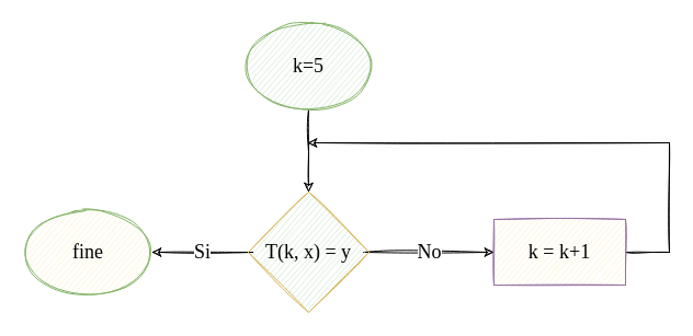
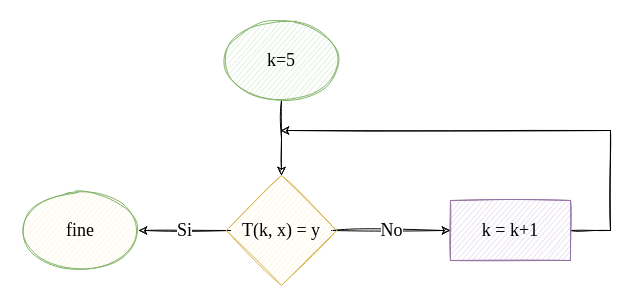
- <mxCell id="9" value="T(k, x) = y" style="rhombus;whiteSpace=wrap;html=1;sketch=1;fontFamily=Maven Pro;fontSize=18;fillColor=#d5e8d4;strokeColor=#d6b656;fontSource=https%3A%2F%2Ffonts.googleapis.com%2Fcss%3Ffamily%3DMaven%2BPro;" parent="1" vertex="1"><mxGeometry x="226" y="175" width="110" height="110" as="geometry" /></mxCell>
+ <mxCell id="9" value="T(k, x) = y" style="rhombus;whiteSpace=wrap;html=1;sketch=1;fontFamily=Maven Pro;fontSize=18;fillColor=#fff2cc;strokeColor=#d6b656;fontSource=https%3A%2F%2Ffonts.googleapis.com%2Fcss%3Ffamily%3DMaven%2BPro;" parent="1" vertex="1"><mxGeometry x="226" y="175" width="110" height="110" as="geometry" /></mxCell>
- <mxCell id="7" value="k = k+1" style="rounded=0;whiteSpace=wrap;html=1;sketch=1;fontFamily=Maven Pro;fontSize=18;fillColor=#fff2cc;strokeColor=#9673a6;fontSource=https%3A%2F%2Ffonts.googleapis.com%2Fcss%3Ffamily%3DMaven%2BPro;" parent="1" vertex="1"><mxGeometry x="450" y="200" width="120" height="60" as="geometry" /></mxCell>
+ <mxCell id="7" value="k = k+1" style="rounded=0;whiteSpace=wrap;html=1;sketch=1;fontFamily=Maven Pro;fontSize=18;fillColor=#e1d5e7;strokeColor=#9673a6;fontSource=https%3A%2F%2Ffonts.googleapis.com%2Fcss%3Ffamily%3DMaven%2BPro;" parent="1" vertex="1"><mxGeometry x="450" y="200" width="120" height="60" as="geometry" /></mxCell>
